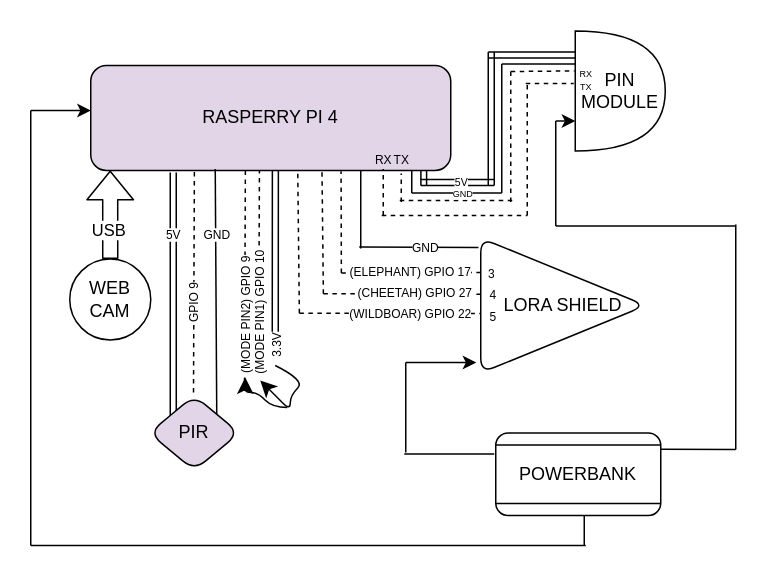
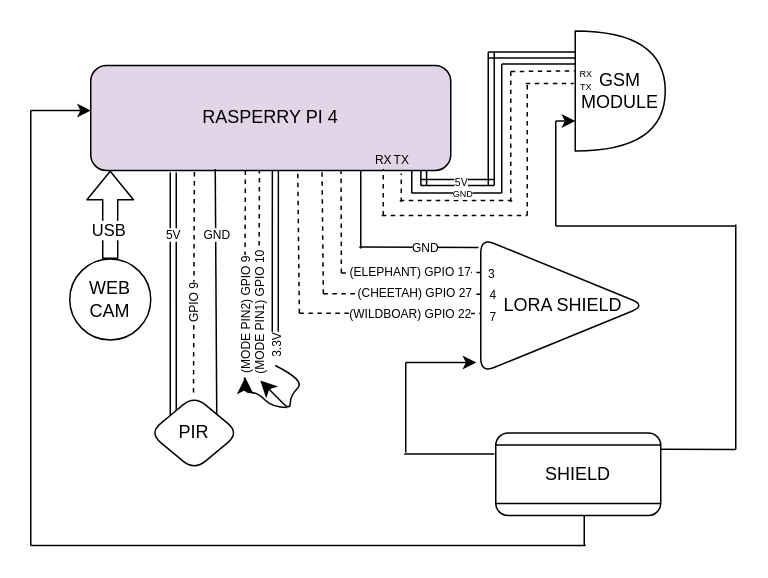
- <mxCell id="14" value="PIN MODULE" style="shape=or;whiteSpace=wrap;html=1;direction=east;rounded=1;labelBackgroundColor=none;" parent="1" vertex="1"><mxGeometry x="383" y="20" width="60" height="80" as="geometry" /></mxCell>
+ <mxCell id="14" value="GSM MODULE" style="shape=or;whiteSpace=wrap;html=1;direction=east;rounded=1;labelBackgroundColor=none;" parent="1" vertex="1"><mxGeometry x="383" y="20" width="60" height="80" as="geometry" /></mxCell>
- <mxCell id="65" value="5" style="edgeLabel;html=1;align=center;verticalAlign=middle;resizable=0;points=[];fontSize=8;rounded=1;labelBackgroundColor=none;" parent="1" vertex="1" connectable="0"><mxGeometry x="257" y="142" as="geometry"><mxPoint x="70" y="68" as="offset" /></mxGeometry></mxCell>
+ <mxCell id="65" value="7" style="edgeLabel;html=1;align=center;verticalAlign=middle;resizable=0;points=[];fontSize=8;rounded=1;labelBackgroundColor=none;" parent="1" vertex="1" connectable="0"><mxGeometry x="257" y="142" as="geometry"><mxPoint x="70" y="68" as="offset" /></mxGeometry></mxCell>
- <mxCell id="60" value="PIR" style="rhombus;whiteSpace=wrap;html=1;rounded=1;labelBackgroundColor=none;fillColor=#e1d5e7;" parent="1" vertex="1"><mxGeometry x="99" y="263" width="60" height="50" as="geometry" /></mxCell>
+ <mxCell id="60" value="PIR" style="rhombus;whiteSpace=wrap;html=1;rounded=1;labelBackgroundColor=none;" parent="1" vertex="1"><mxGeometry x="99" y="263" width="60" height="50" as="geometry" /></mxCell>
- <mxCell id="7" value="POWERBANK" style="shape=process;whiteSpace=wrap;html=1;backgroundOutline=1;direction=south;rounded=1;labelBackgroundColor=none;" parent="1" vertex="1"><mxGeometry x="330" y="288" width="110" height="55" as="geometry" /></mxCell>
+ <mxCell id="7" value="SHIELD" style="shape=process;whiteSpace=wrap;html=1;backgroundOutline=1;direction=south;rounded=1;labelBackgroundColor=none;" parent="1" vertex="1"><mxGeometry x="330" y="288" width="110" height="55" as="geometry" /></mxCell>
